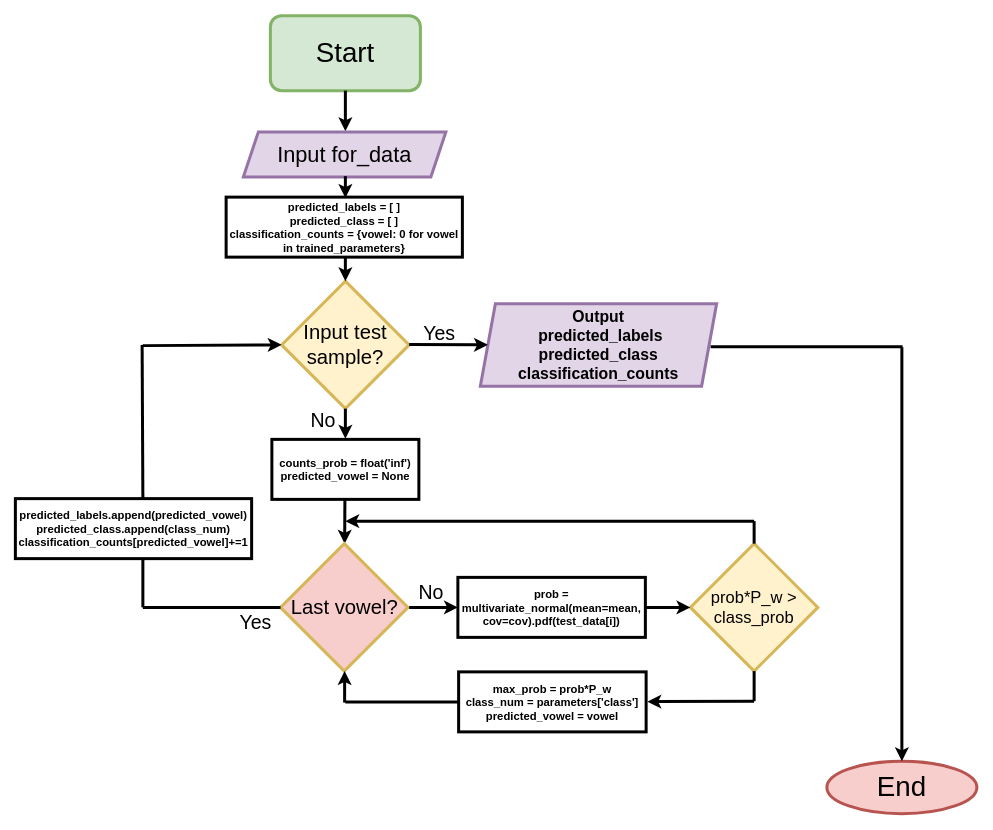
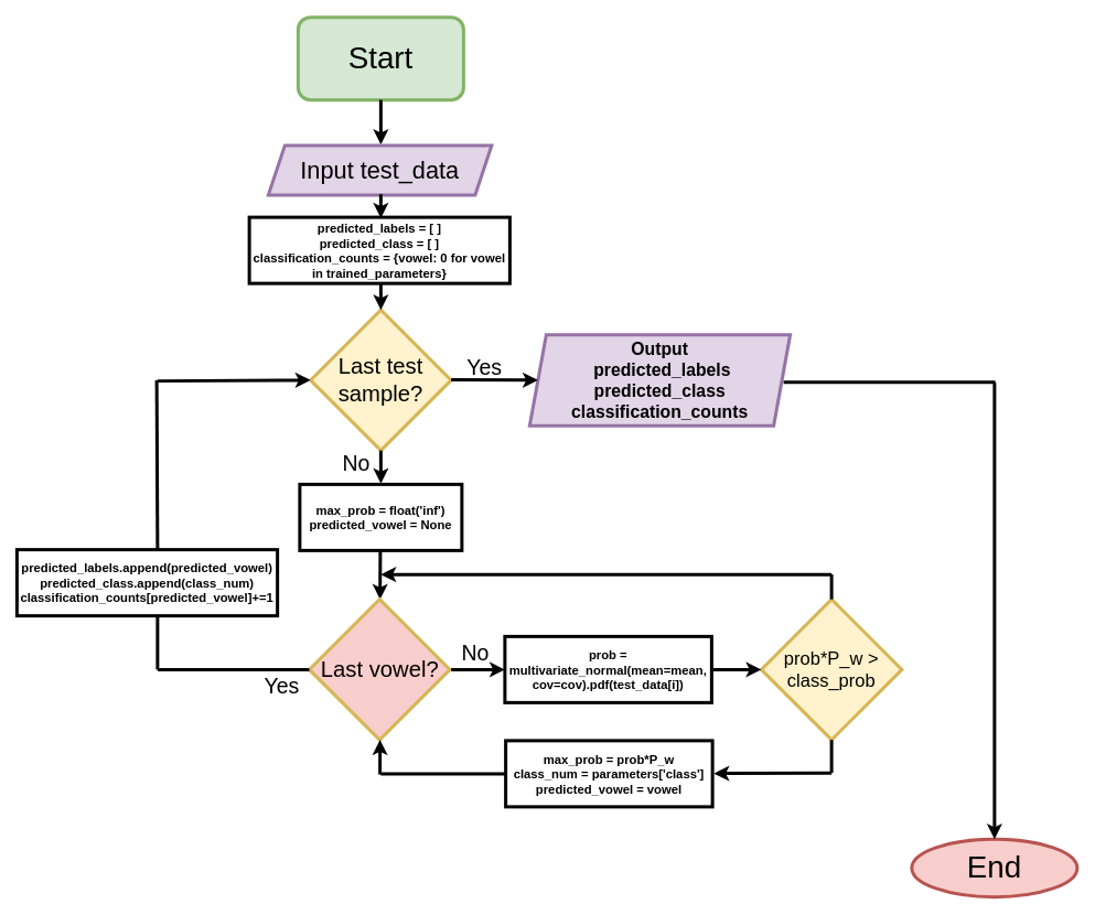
- <mxCell id="33" value="&lt;font style=&quot;font-size: 29px;&quot;&gt;Input for_data&lt;/font&gt;" style="shape=parallelogram;perimeter=parallelogramPerimeter;whiteSpace=wrap;html=1;fixedSize=1;strokeWidth=4;fillColor=#e1d5e7;strokeColor=#9673a6;" vertex="1" parent="1"><mxGeometry x="324" y="175" width="270" height="60" as="geometry" /></mxCell>
+ <mxCell id="33" value="&lt;font style=&quot;font-size: 29px;&quot;&gt;Input test_data&lt;/font&gt;" style="shape=parallelogram;perimeter=parallelogramPerimeter;whiteSpace=wrap;html=1;fixedSize=1;strokeWidth=4;fillColor=#e1d5e7;strokeColor=#9673a6;" vertex="1" parent="1"><mxGeometry x="324" y="175" width="270" height="60" as="geometry" /></mxCell>
- <mxCell id="4" value="&lt;font style=&quot;font-size: 27px;&quot;&gt;Input test sample?&lt;/font&gt;" style="rhombus;whiteSpace=wrap;html=1;fillColor=#fff2cc;strokeColor=#d6b656;strokeWidth=4;" vertex="1" parent="1"><mxGeometry x="375" y="374" width="170" height="170" as="geometry" /></mxCell>
+ <mxCell id="4" value="&lt;font style=&quot;font-size: 27px;&quot;&gt;Last test sample?&lt;/font&gt;" style="rhombus;whiteSpace=wrap;html=1;fillColor=#fff2cc;strokeColor=#d6b656;strokeWidth=4;" vertex="1" parent="1"><mxGeometry x="375" y="374" width="170" height="170" as="geometry" /></mxCell>
- <mxCell id="31" value="&lt;span style=&quot;font-size: 15px;&quot;&gt;&lt;b&gt;counts_prob = float('inf')&lt;/b&gt;&lt;/span&gt;&lt;div&gt;&lt;span style=&quot;font-size: 15px;&quot;&gt;&lt;b&gt;predicted_vowel = None&lt;/b&gt;&lt;/span&gt;&lt;/div&gt;" style="rounded=0;whiteSpace=wrap;html=1;strokeWidth=4;" vertex="1" parent="1"><mxGeometry x="362" y="585" width="196" height="80" as="geometry" /></mxCell>
+ <mxCell id="31" value="&lt;span style=&quot;font-size: 15px;&quot;&gt;&lt;b&gt;max_prob = float('inf')&lt;/b&gt;&lt;/span&gt;&lt;div&gt;&lt;span style=&quot;font-size: 15px;&quot;&gt;&lt;b&gt;predicted_vowel = None&lt;/b&gt;&lt;/span&gt;&lt;/div&gt;" style="rounded=0;whiteSpace=wrap;html=1;strokeWidth=4;" vertex="1" parent="1"><mxGeometry x="362" y="585" width="196" height="80" as="geometry" /></mxCell>
